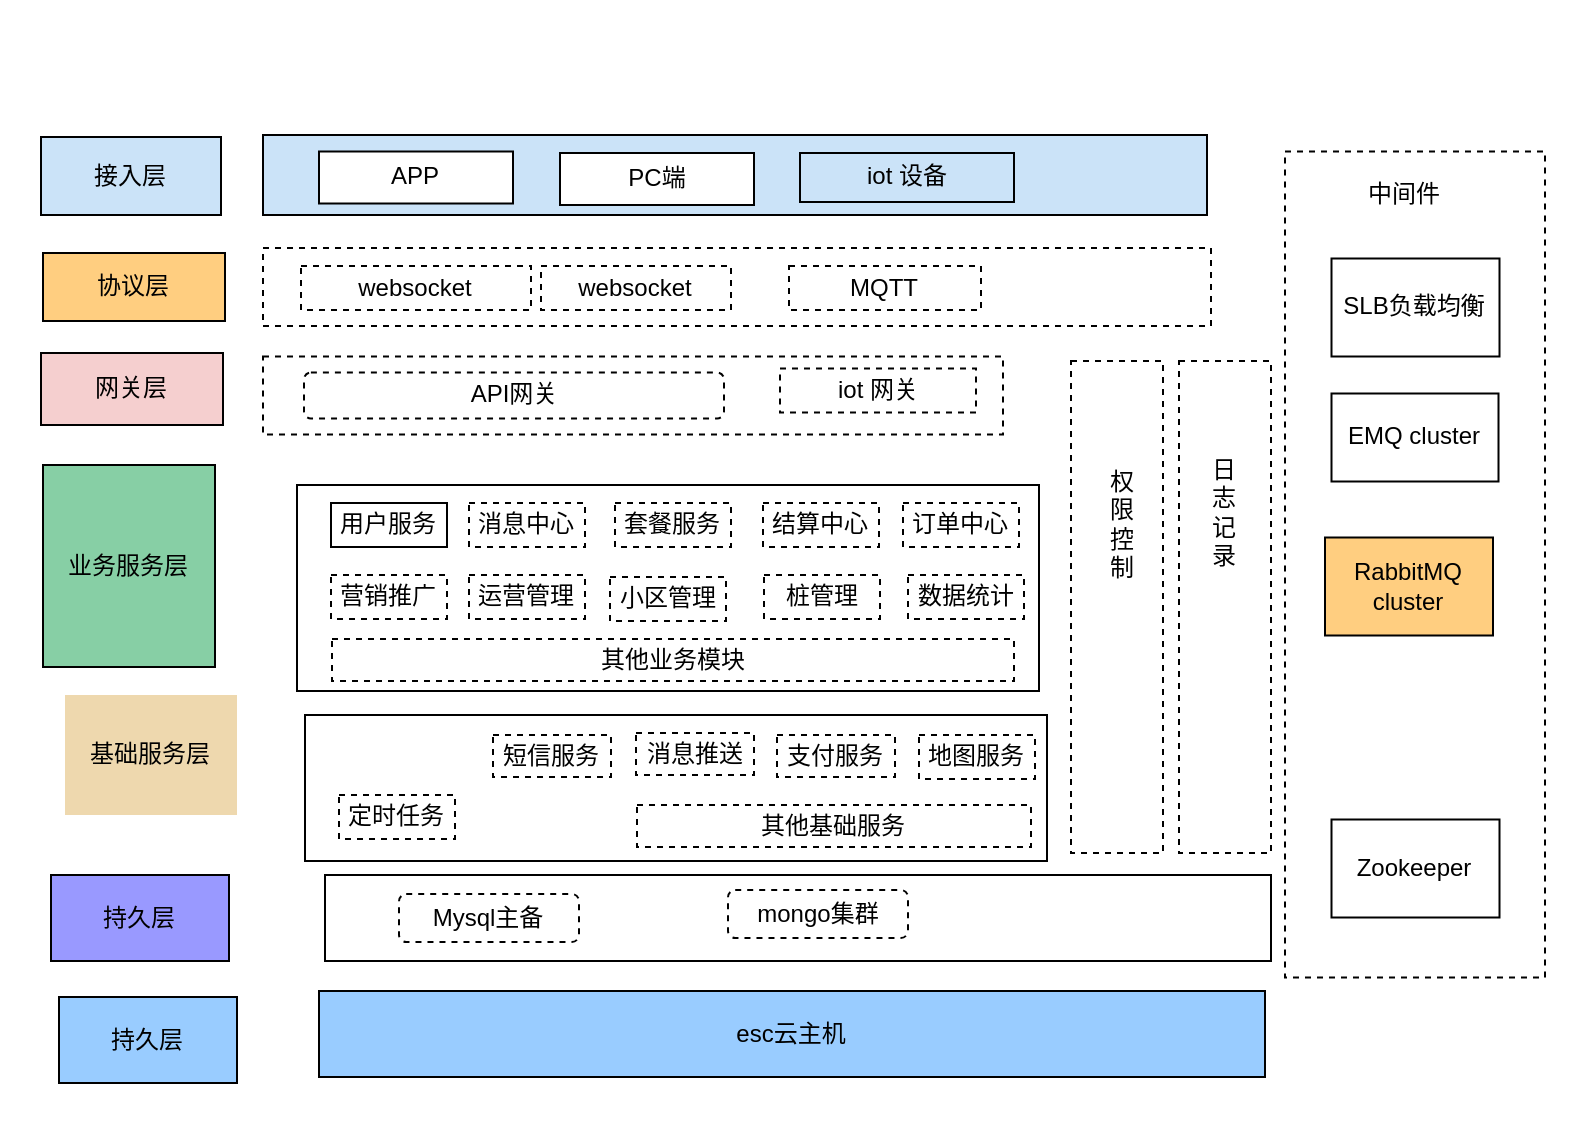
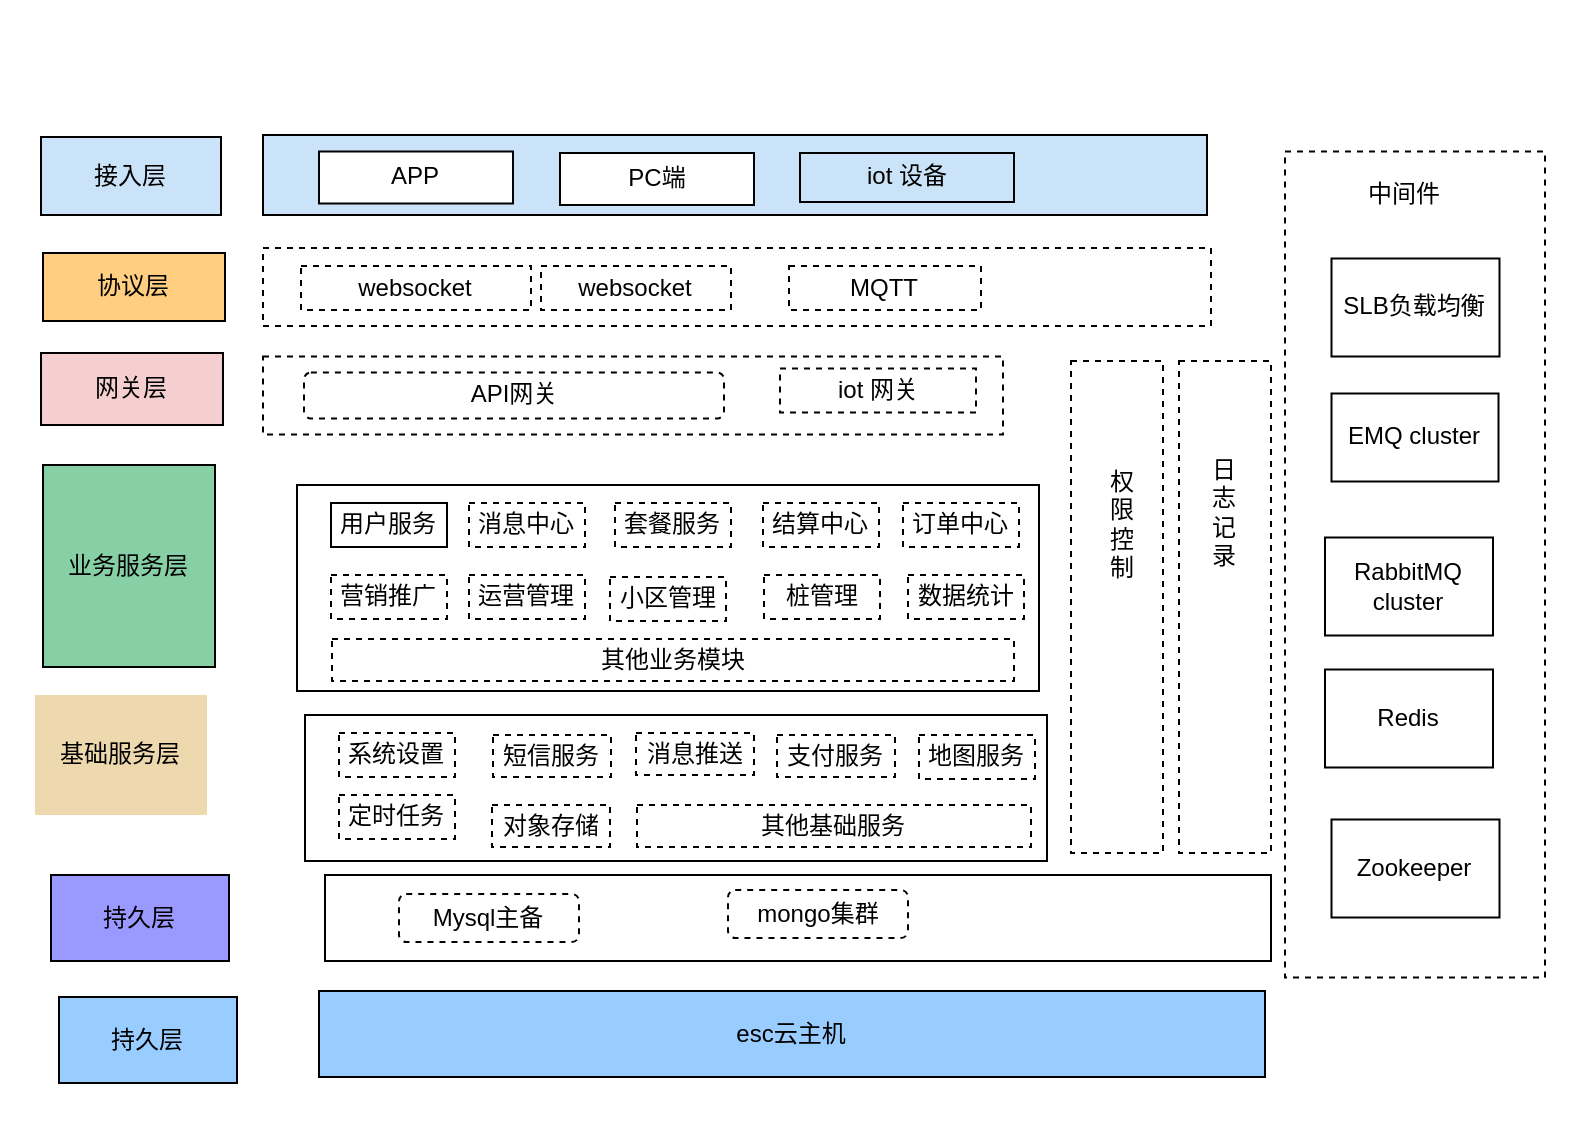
- <mxCell id="14" value="RabbitMQ cluster" style="rounded=0;whiteSpace=wrap;html=1;fillColor=#ffce80;" vertex="1" parent="1"><mxGeometry x="662" y="268.25" width="84" height="49" as="geometry" /></mxCell>
+ <mxCell id="14" value="RabbitMQ cluster" style="rounded=0;whiteSpace=wrap;html=1;" vertex="1" parent="1"><mxGeometry x="662" y="268.25" width="84" height="49" as="geometry" /></mxCell>
+ <mxCell id="48" value="Redis" style="rounded=0;whiteSpace=wrap;html=1;" vertex="1" parent="1"><mxGeometry x="662" y="334.25" width="84" height="49" as="geometry" /></mxCell>
- <mxCell id="30" value="基础服务层" style="rounded=0;whiteSpace=wrap;html=1;fillColor=#eed8ae;strokeColor=none;" vertex="1" parent="1"><mxGeometry x="32" y="347" width="86" height="60" as="geometry" /></mxCell>
+ <mxCell id="30" value="基础服务层" style="rounded=0;whiteSpace=wrap;html=1;fillColor=#eed8ae;strokeColor=none;" vertex="1" parent="1"><mxGeometry x="17" y="347" width="86" height="60" as="geometry" /></mxCell>
+ <mxCell id="32" value="系统设置" style="rounded=0;whiteSpace=wrap;html=1;dashed=1;gradientColor=#ffffff;" vertex="1" parent="1"><mxGeometry x="169" y="366" width="58" height="22" as="geometry" /></mxCell>
+ <mxCell id="43" value="对象存储" style="rounded=0;whiteSpace=wrap;html=1;dashed=1;gradientColor=#ffffff;" vertex="1" parent="1"><mxGeometry x="245.5" y="402" width="59" height="21" as="geometry" /></mxCell>
